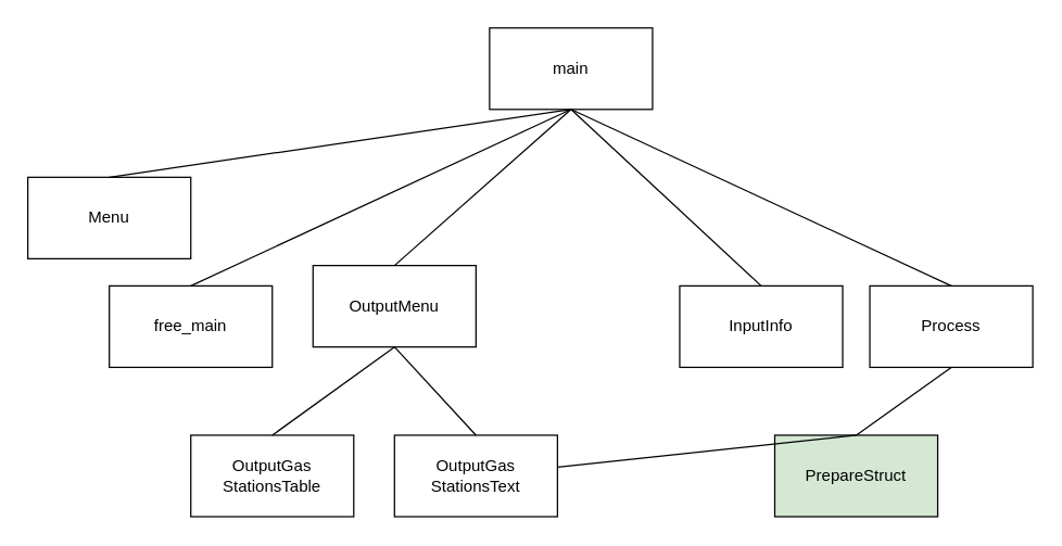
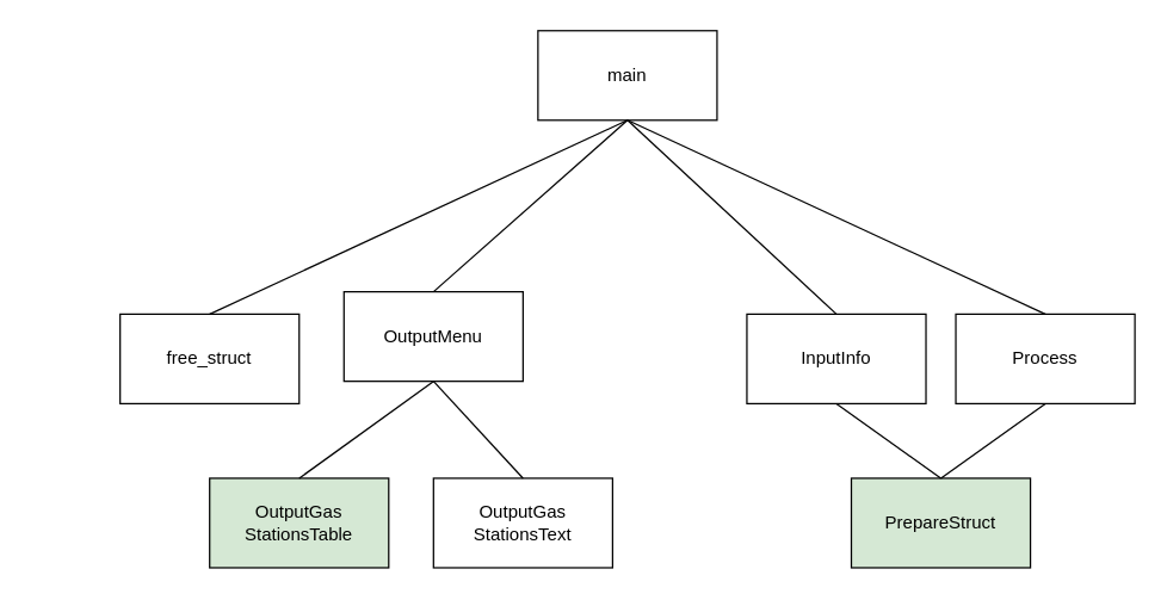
- <mxCell id="12" value="" style="endArrow=none;html=1;entryX=0.5;entryY=1;entryDx=0;entryDy=0;exitX=0.5;exitY=0;exitDx=0;exitDy=0;" edge="1" parent="1" source="3" target="2"><mxGeometry width="50" height="50" relative="1" as="geometry"><mxPoint x="260" y="130" as="sourcePoint" /><mxPoint x="310" y="80" as="targetPoint" /></mxGeometry></mxCell>
- <mxCell id="3" value="Menu" style="rounded=0;whiteSpace=wrap;html=1;" vertex="1" parent="1"><mxGeometry x="20" y="130" width="120" height="60" as="geometry" /></mxCell>
- <mxCell id="10" value="free_main" style="rounded=0;whiteSpace=wrap;html=1;" vertex="1" parent="1"><mxGeometry x="80" y="210" width="120" height="60" as="geometry" /></mxCell>
+ <mxCell id="10" value="free_struct" style="rounded=0;whiteSpace=wrap;html=1;" vertex="1" parent="1"><mxGeometry x="80" y="210" width="120" height="60" as="geometry" /></mxCell>
- <mxCell id="19" value="" style="endArrow=none;html=1;exitX=0.5;exitY=0;exitDx=0;exitDy=0;" edge="1" parent="1" source="9" target="6"><mxGeometry width="50" height="50" relative="1" as="geometry"><mxPoint x="350" y="420" as="sourcePoint" /><mxPoint x="400" y="370" as="targetPoint" /></mxGeometry></mxCell>
+ <mxCell id="19" value="" style="endArrow=none;html=1;entryX=0.5;entryY=1;entryDx=0;entryDy=0;exitX=0.5;exitY=0;exitDx=0;exitDy=0;" edge="1" parent="1" source="9" target="7"><mxGeometry width="50" height="50" relative="1" as="geometry"><mxPoint x="350" y="420" as="sourcePoint" /><mxPoint x="400" y="370" as="targetPoint" /></mxGeometry></mxCell>
- <mxCell id="5" value="OutputGas&lt;br&gt;StationsTable" style="rounded=0;whiteSpace=wrap;html=1;" vertex="1" parent="1"><mxGeometry x="140" y="320" width="120" height="60" as="geometry" /></mxCell>
+ <mxCell id="5" value="OutputGas&lt;br&gt;StationsTable" style="rounded=0;whiteSpace=wrap;html=1;fillColor=#d5e8d4;" vertex="1" parent="1"><mxGeometry x="140" y="320" width="120" height="60" as="geometry" /></mxCell>
